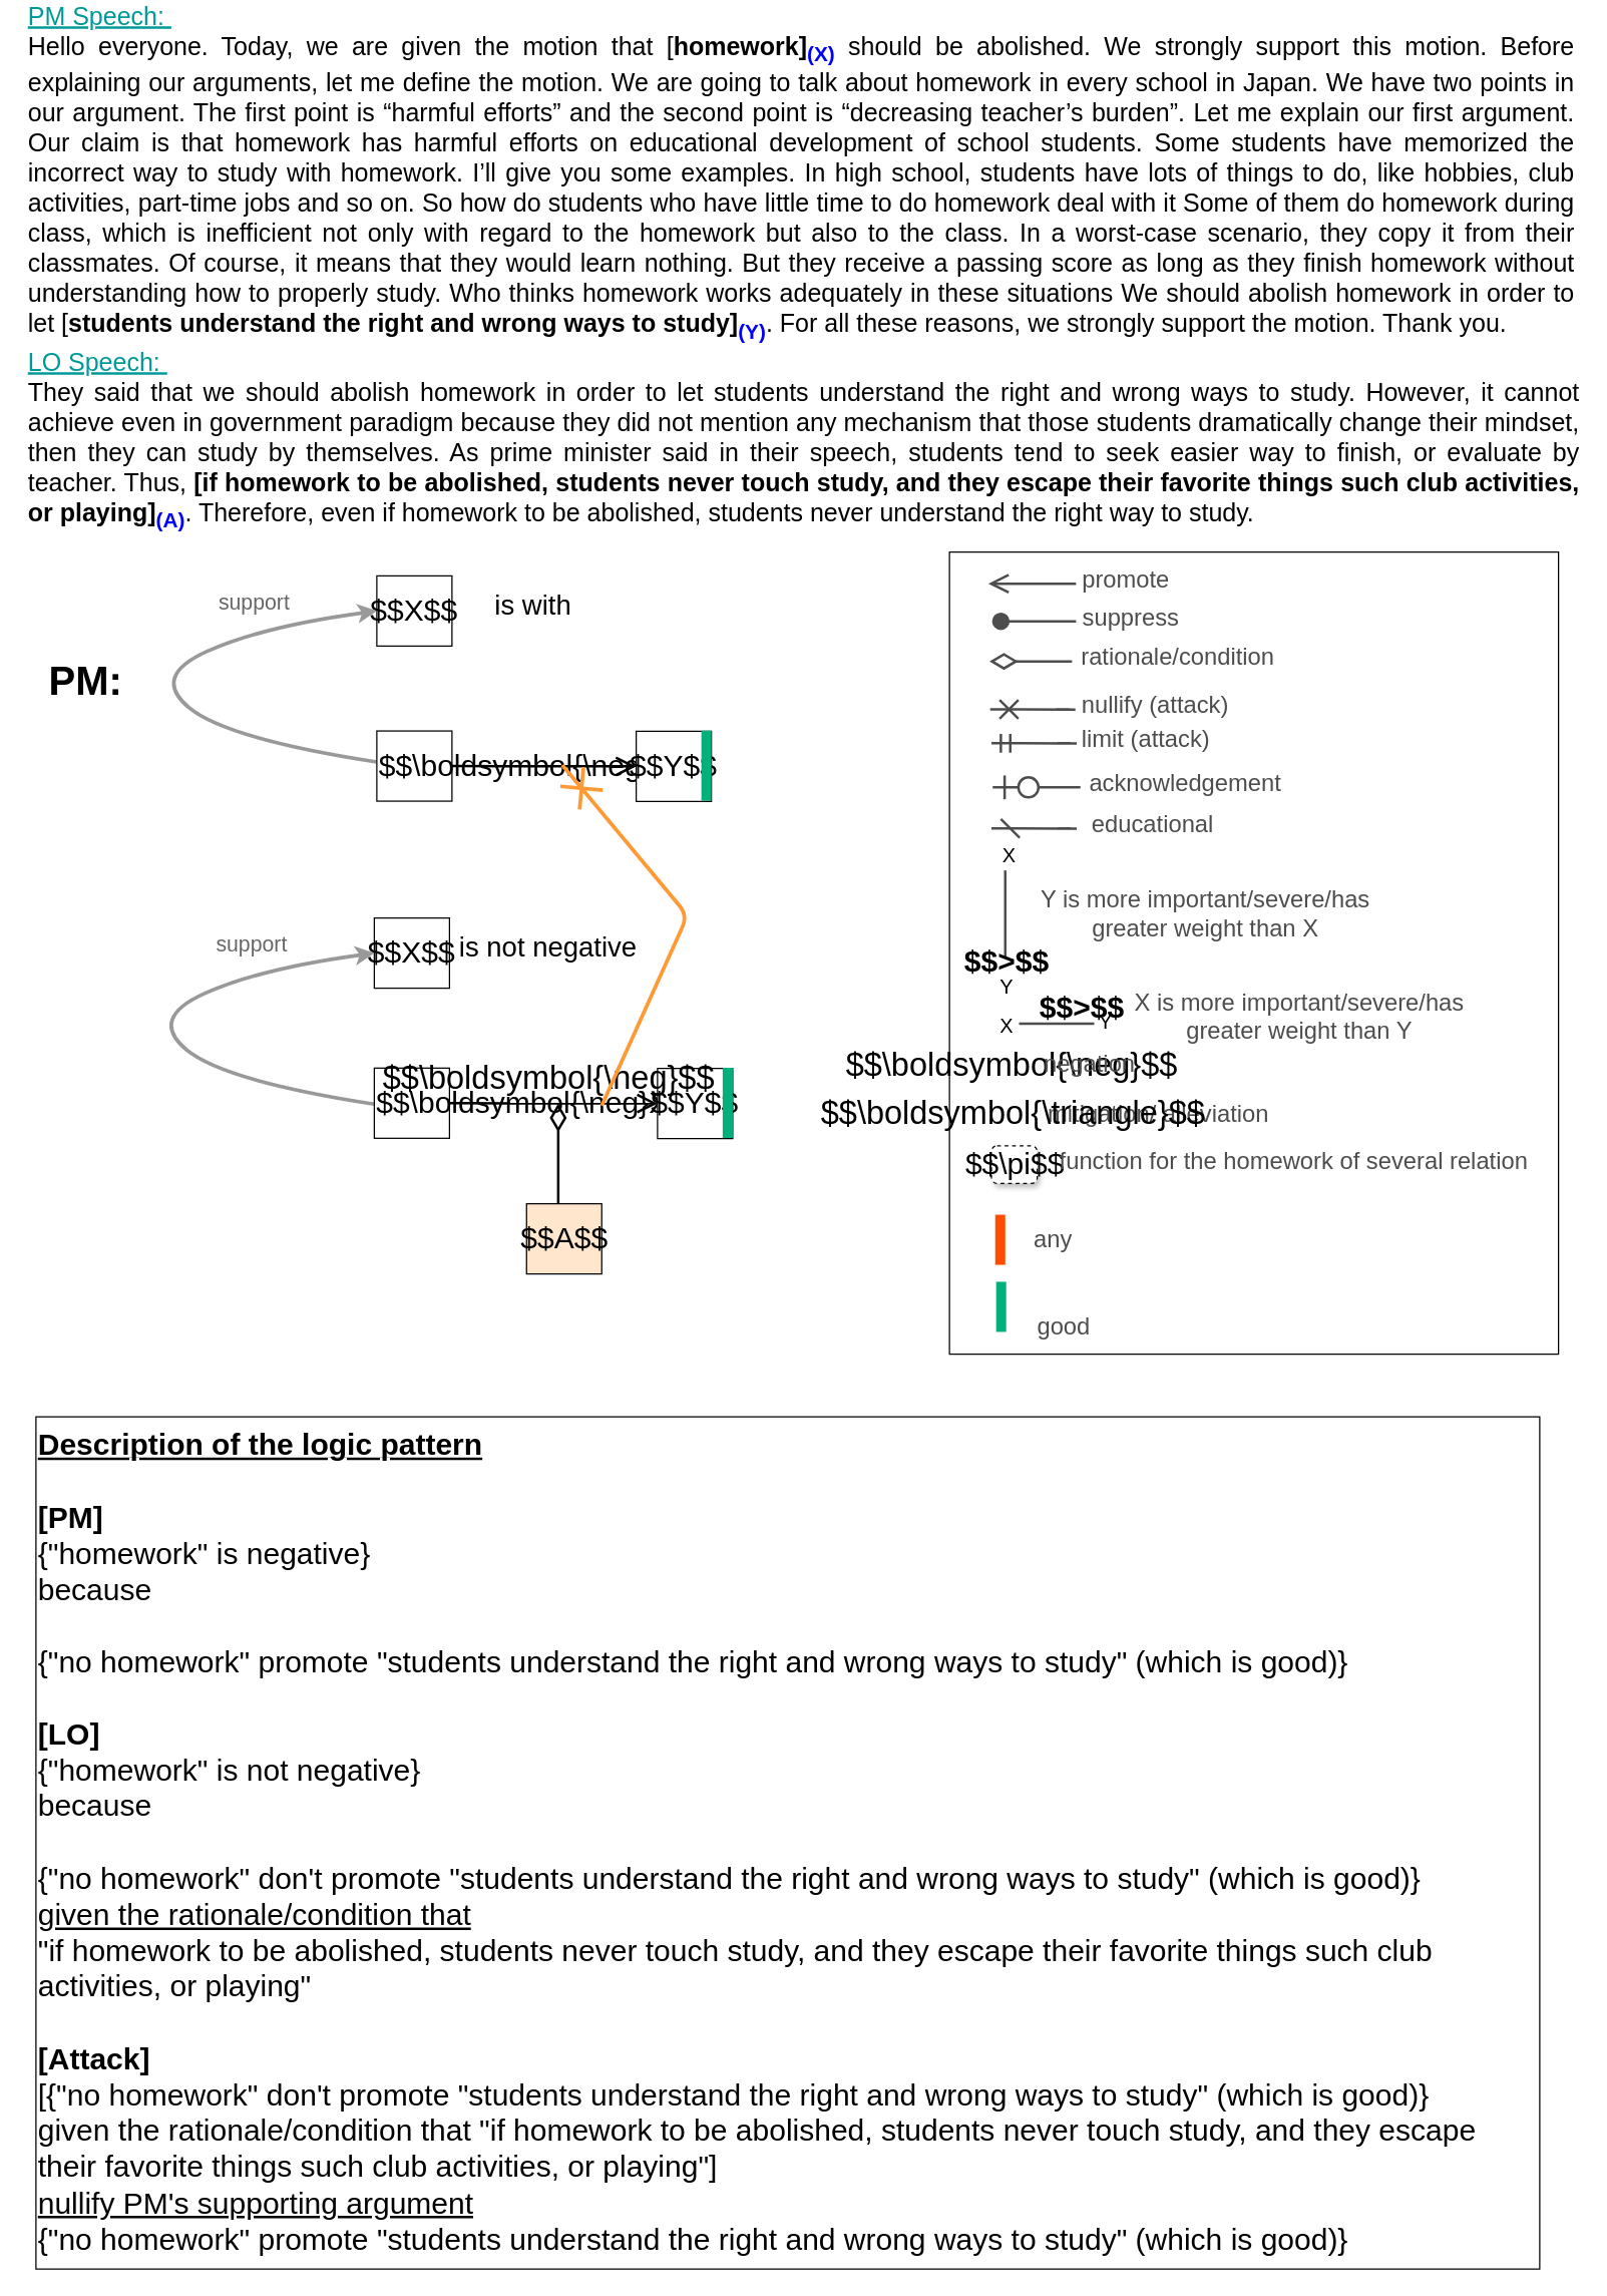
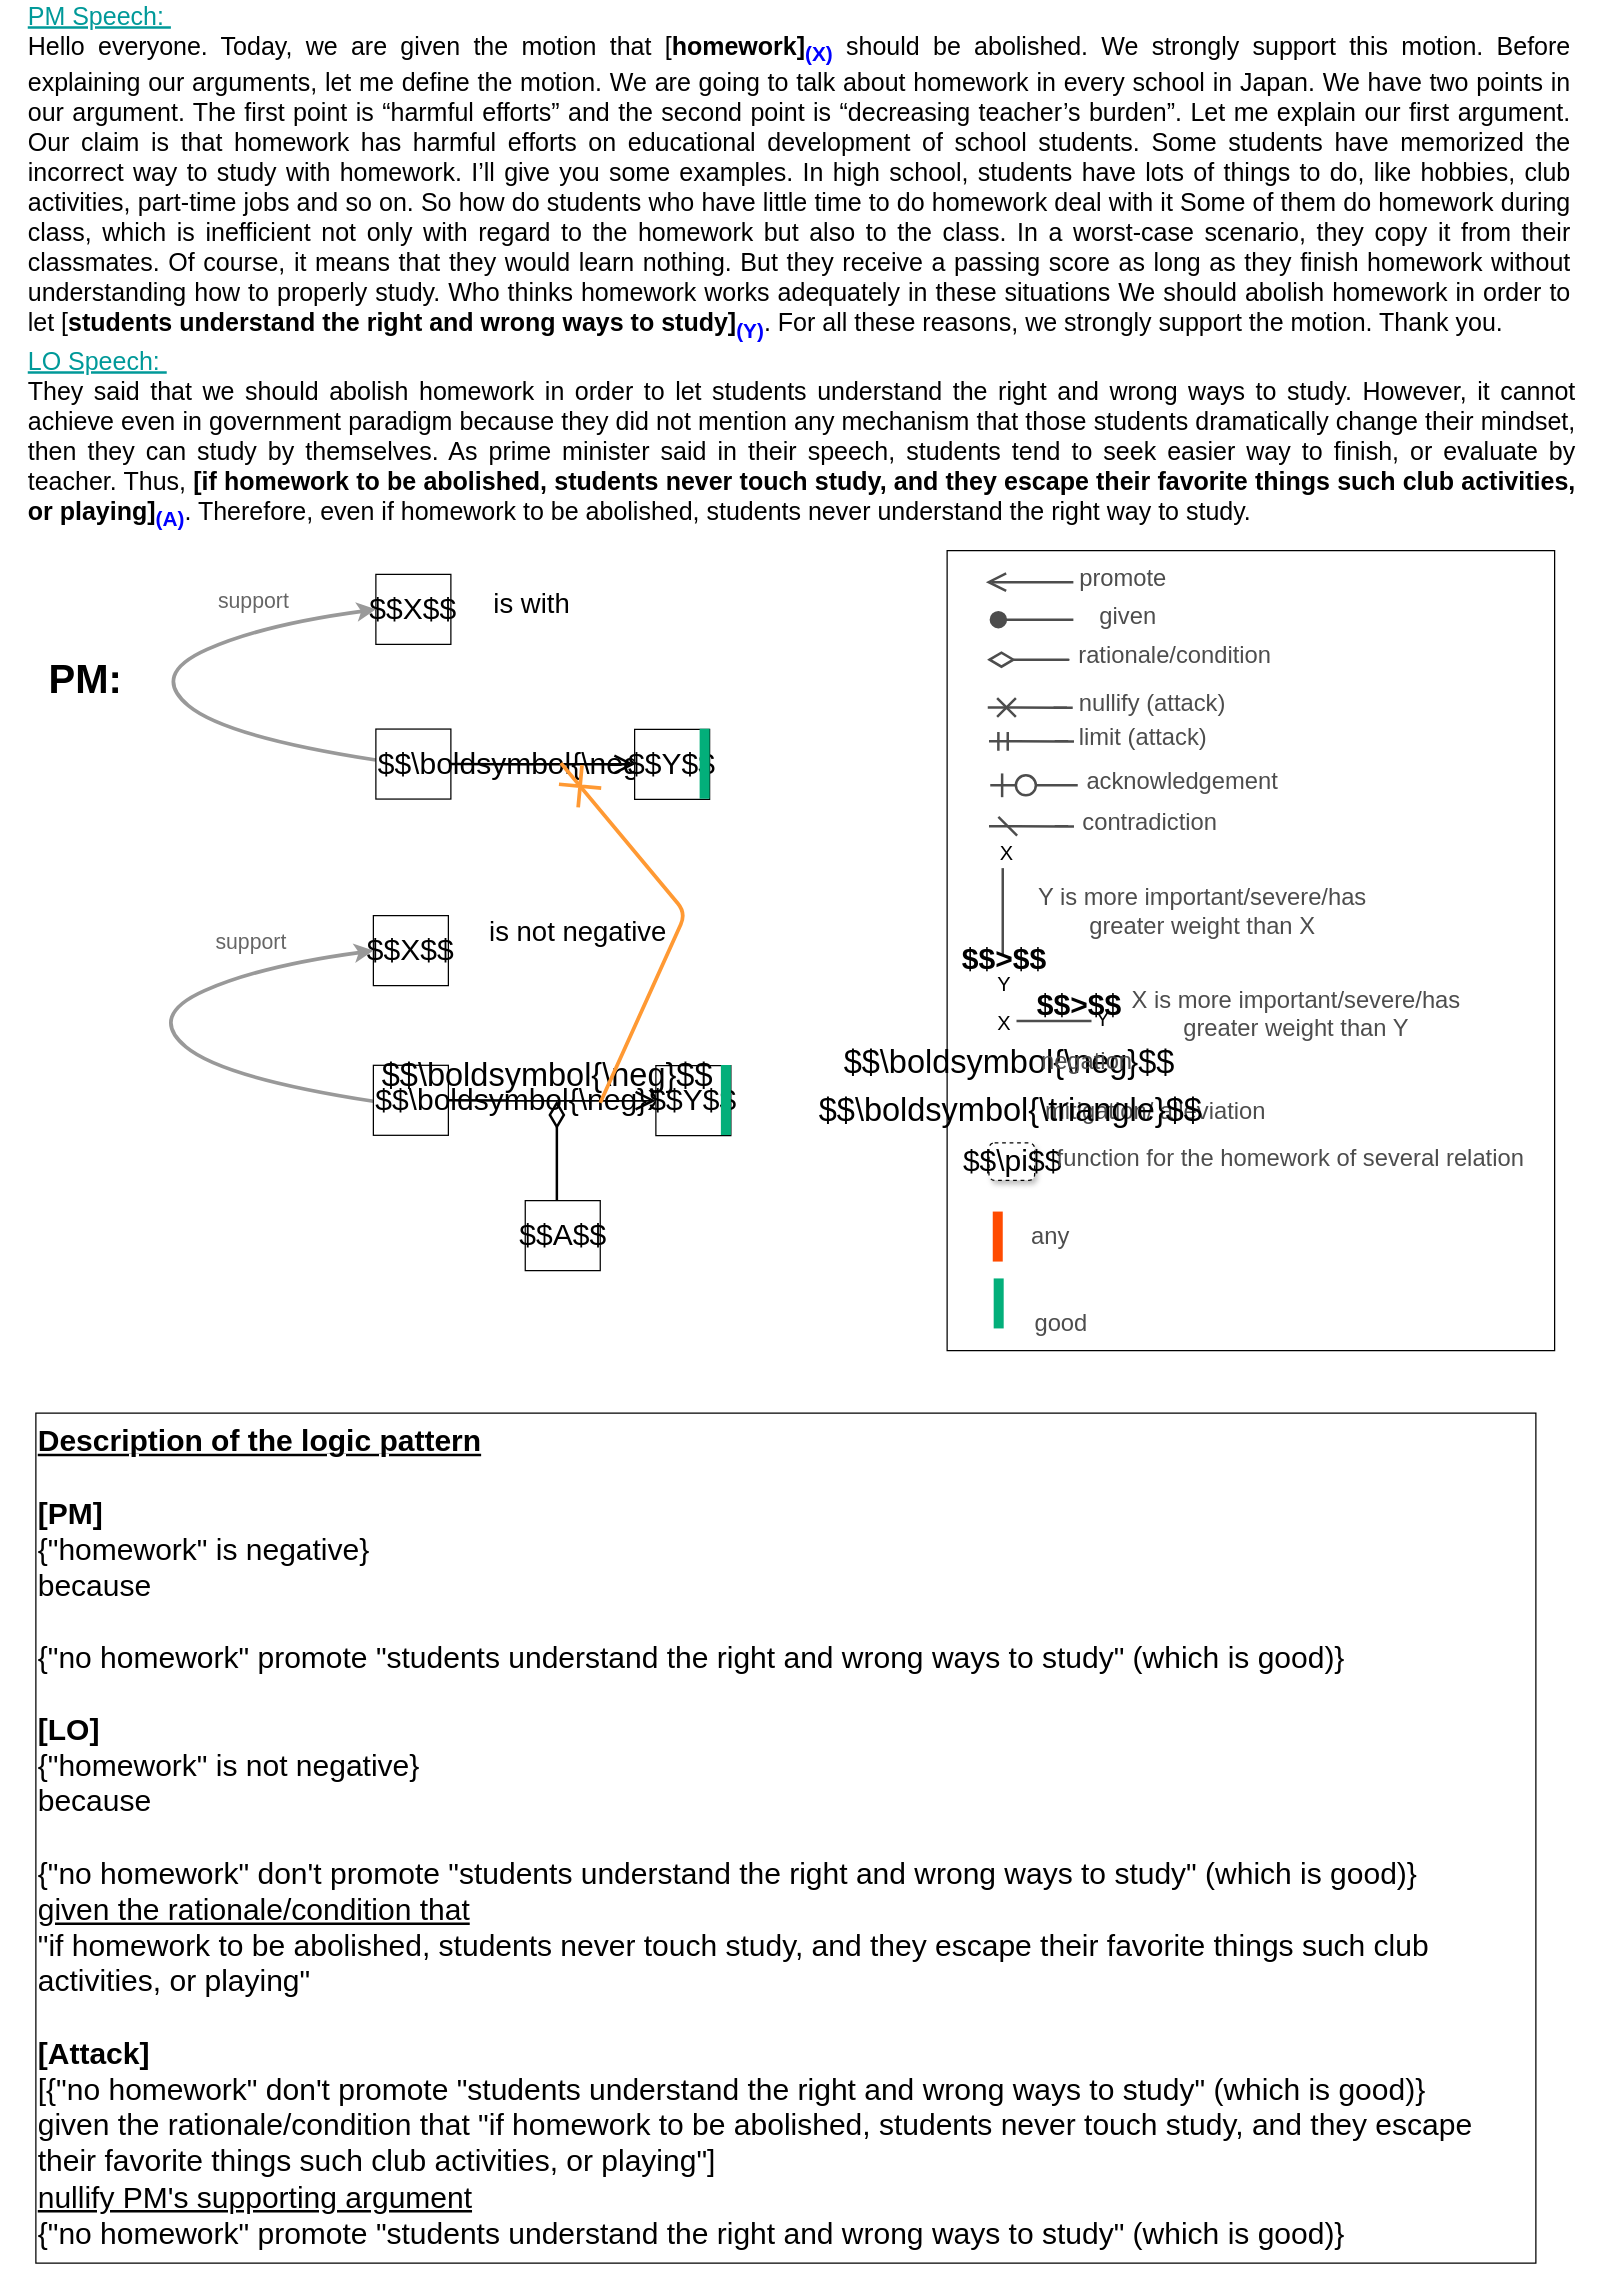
- <mxCell id="38" value="&lt;span style=&quot;font-size: 19px&quot;&gt;suppress&lt;/span&gt;" style="text;html=1;strokeColor=none;fillColor=none;align=center;verticalAlign=middle;whiteSpace=wrap;rounded=0;fontColor=#4D4D4D;" vertex="1" parent="1"><mxGeometry x="862" y="454.25" width="80" height="34" as="geometry" /></mxCell>
+ <mxCell id="38" value="&lt;span style=&quot;font-size: 19px&quot;&gt;given&lt;/span&gt;" style="text;html=1;strokeColor=none;fillColor=none;align=center;verticalAlign=middle;whiteSpace=wrap;rounded=0;fontColor=#4D4D4D;" vertex="1" parent="1"><mxGeometry x="862" y="454.25" width="80" height="34" as="geometry" /></mxCell>
- <mxCell id="48" value="&lt;font style=&quot;font-size: 19px&quot;&gt;educational&lt;/font&gt;" style="text;html=1;strokeColor=none;fillColor=none;align=center;verticalAlign=middle;whiteSpace=wrap;rounded=0;fontColor=#4D4D4D;" vertex="1" parent="1"><mxGeometry x="864.5" y="618.75" width="109" height="34" as="geometry" /></mxCell>
+ <mxCell id="48" value="&lt;font style=&quot;font-size: 19px&quot;&gt;contradiction&lt;/font&gt;" style="text;html=1;strokeColor=none;fillColor=none;align=center;verticalAlign=middle;whiteSpace=wrap;rounded=0;fontColor=#4D4D4D;" vertex="1" parent="1"><mxGeometry x="864.5" y="618.75" width="109" height="34" as="geometry" /></mxCell>
- <mxCell id="10" value="&lt;font style=&quot;font-size: 22px&quot;&gt;is not negative&lt;/font&gt;" style="text;html=1;strokeColor=none;fillColor=none;align=center;verticalAlign=middle;whiteSpace=wrap;rounded=0;" parent="1" vertex="1"><mxGeometry x="363" y="716.5" width="148" height="35" as="geometry" /></mxCell>
+ <mxCell id="10" value="&lt;font style=&quot;font-size: 22px&quot;&gt;is not negative&lt;/font&gt;" style="text;html=1;strokeColor=none;fillColor=none;align=center;verticalAlign=middle;whiteSpace=wrap;rounded=0;" parent="1" vertex="1"><mxGeometry x="388" y="706.5" width="148" height="35" as="geometry" /></mxCell>
- <mxCell id="23" value="&lt;font style=&quot;font-size: 24px&quot;&gt;$$A$$&lt;/font&gt;" style="whiteSpace=wrap;html=1;align=center;fillColor=#ffe6cc;" parent="1" vertex="1"><mxGeometry x="419.5" y="938" width="60" height="56" as="geometry" /></mxCell>
+ <mxCell id="23" value="&lt;font style=&quot;font-size: 24px&quot;&gt;$$A$$&lt;/font&gt;" style="whiteSpace=wrap;html=1;align=center;" parent="1" vertex="1"><mxGeometry x="419.5" y="938" width="60" height="56" as="geometry" /></mxCell>
